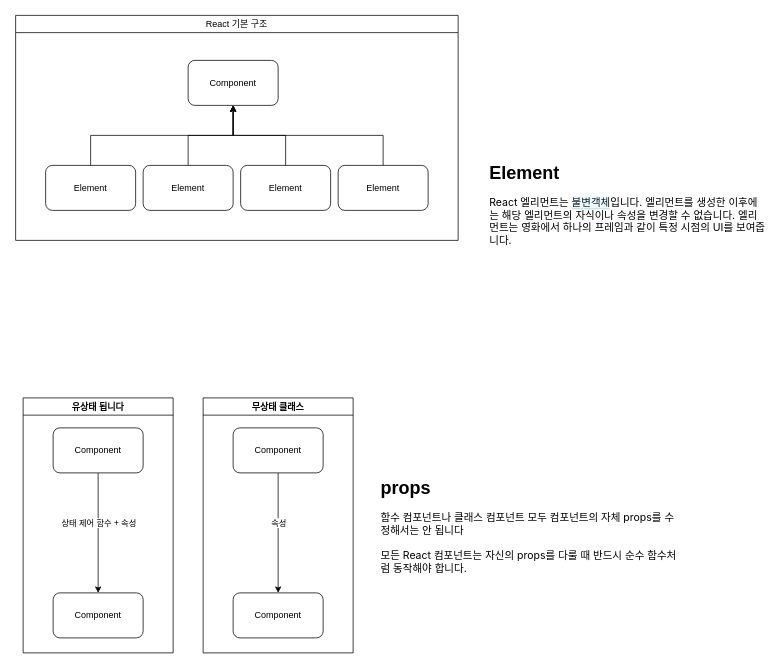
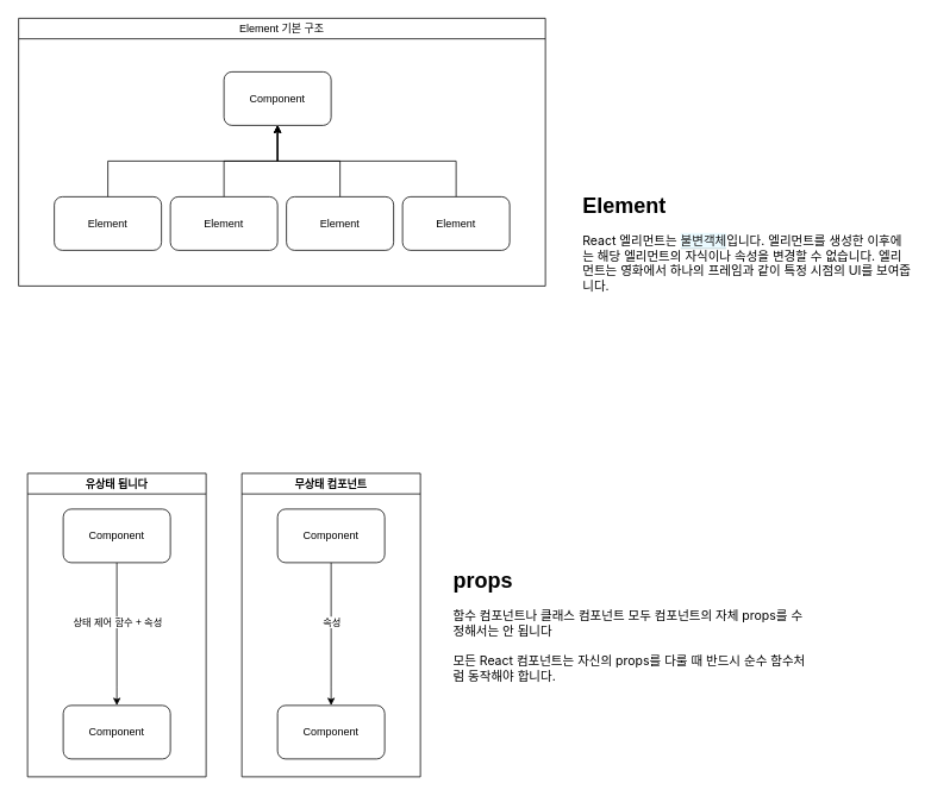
- <mxCell id="11" value="&lt;span style=&quot;font-weight: 400;&quot;&gt;React 기본 구조&lt;/span&gt;" style="swimlane;whiteSpace=wrap;html=1;" vertex="1" parent="1"><mxGeometry x="20" y="20" width="590" height="300" as="geometry" /></mxCell>
+ <mxCell id="11" value="&lt;span style=&quot;font-weight: 400;&quot;&gt;Element 기본 구조&lt;/span&gt;" style="swimlane;whiteSpace=wrap;html=1;" vertex="1" parent="1"><mxGeometry x="20" y="20" width="590" height="300" as="geometry" /></mxCell>
- <mxCell id="21" value="무상태 클래스" style="swimlane;whiteSpace=wrap;html=1;" vertex="1" parent="1"><mxGeometry x="270" y="530" width="200" height="340" as="geometry" /></mxCell>
+ <mxCell id="21" value="무상태 컴포넌트" style="swimlane;whiteSpace=wrap;html=1;" vertex="1" parent="1"><mxGeometry x="270" y="530" width="200" height="340" as="geometry" /></mxCell>
